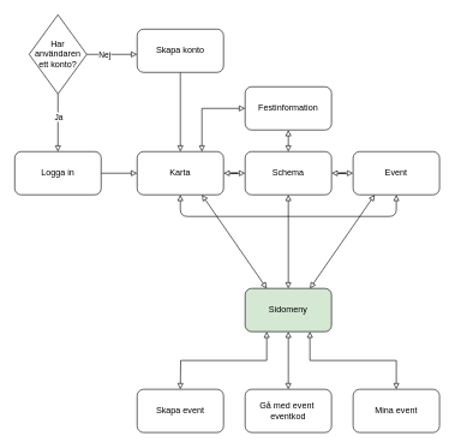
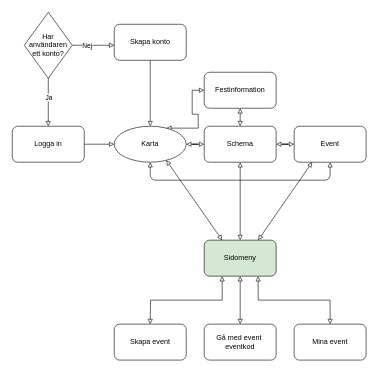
- <mxCell id="13" value="Karta" style="whiteSpace=wrap;html=1;rounded=1;" vertex="1" parent="1"><mxGeometry x="190" y="210" width="120" height="60" as="geometry" /></mxCell>
+ <mxCell id="13" value="Karta" style="ellipse;whiteSpace=wrap;html=1;" vertex="1" parent="1"><mxGeometry x="190" y="210" width="120" height="60" as="geometry" /></mxCell>
